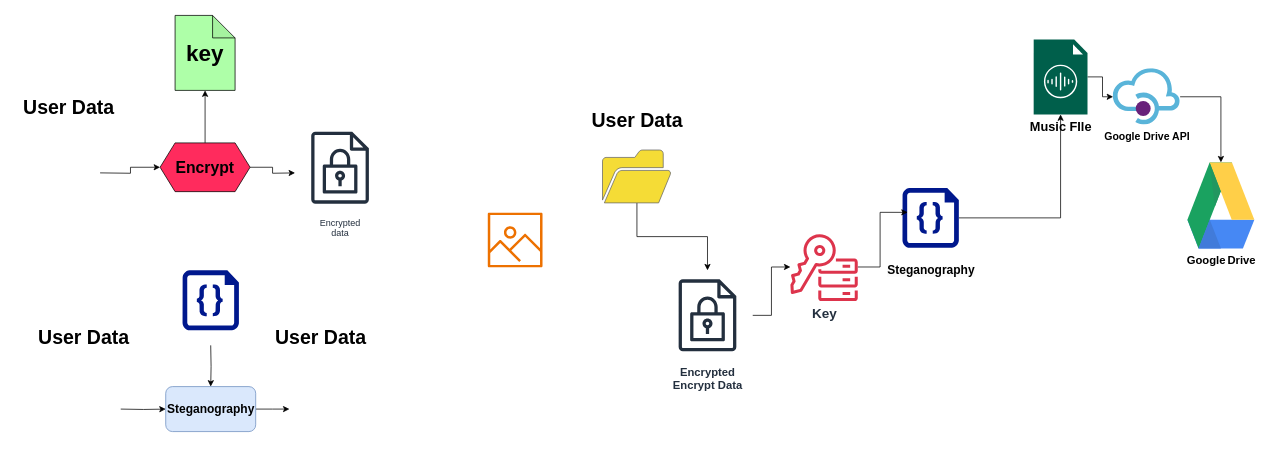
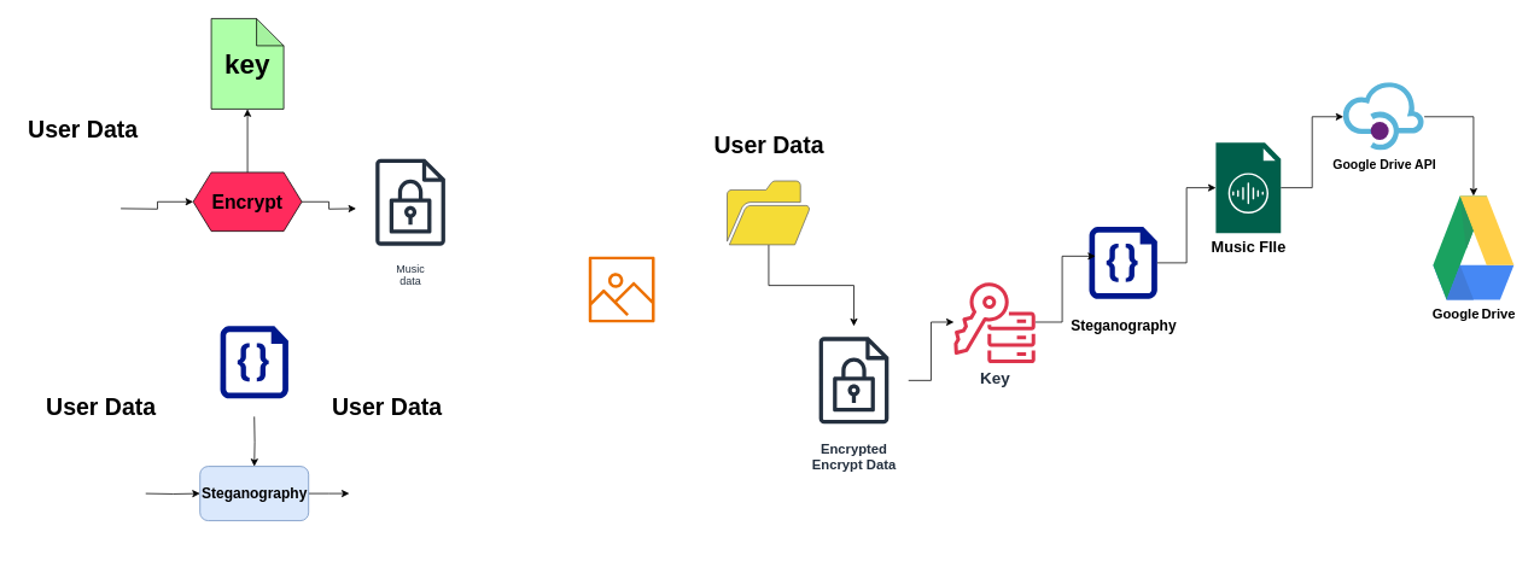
- <mxCell id="27" value="&lt;b&gt;&lt;font style=&quot;font-size: 17px;&quot;&gt;Music FIle&lt;/font&gt;&lt;/b&gt;" style="sketch=0;pointerEvents=1;shadow=0;dashed=0;html=1;strokeColor=none;fillColor=#005F4B;labelPosition=center;verticalLabelPosition=bottom;verticalAlign=top;align=center;outlineConnect=0;shape=mxgraph.veeam2.audio_file;" parent="1" vertex="1"><mxGeometry x="1378" y="52" width="71.79" height="100" as="geometry" /></mxCell>
+ <mxCell id="27" value="&lt;b&gt;&lt;font style=&quot;font-size: 17px;&quot;&gt;Music FIle&lt;/font&gt;&lt;/b&gt;" style="sketch=0;pointerEvents=1;shadow=0;dashed=0;html=1;strokeColor=none;fillColor=#005F4B;labelPosition=center;verticalLabelPosition=bottom;verticalAlign=top;align=center;outlineConnect=0;shape=mxgraph.veeam2.audio_file;" parent="1" vertex="1"><mxGeometry x="1343" y="157" width="71.79" height="100" as="geometry" /></mxCell>
- <mxCell id="13" value="Encrypted&#10;data" style="sketch=0;outlineConnect=0;fontColor=#232F3E;gradientColor=none;strokeColor=#232F3E;fillColor=#ffffff;dashed=0;verticalLabelPosition=bottom;verticalAlign=top;align=center;html=1;fontSize=12;fontStyle=0;aspect=fixed;shape=mxgraph.aws4.resourceIcon;resIcon=mxgraph.aws4.encrypted_data;" parent="1" vertex="1"><mxGeometry x="393" y="163" width="120" height="120" as="geometry" /></mxCell>
+ <mxCell id="13" value="Music&#10;data" style="sketch=0;outlineConnect=0;fontColor=#232F3E;gradientColor=none;strokeColor=#232F3E;fillColor=#ffffff;dashed=0;verticalLabelPosition=bottom;verticalAlign=top;align=center;html=1;fontSize=12;fontStyle=0;aspect=fixed;shape=mxgraph.aws4.resourceIcon;resIcon=mxgraph.aws4.encrypted_data;" parent="1" vertex="1"><mxGeometry x="393" y="163" width="120" height="120" as="geometry" /></mxCell>
